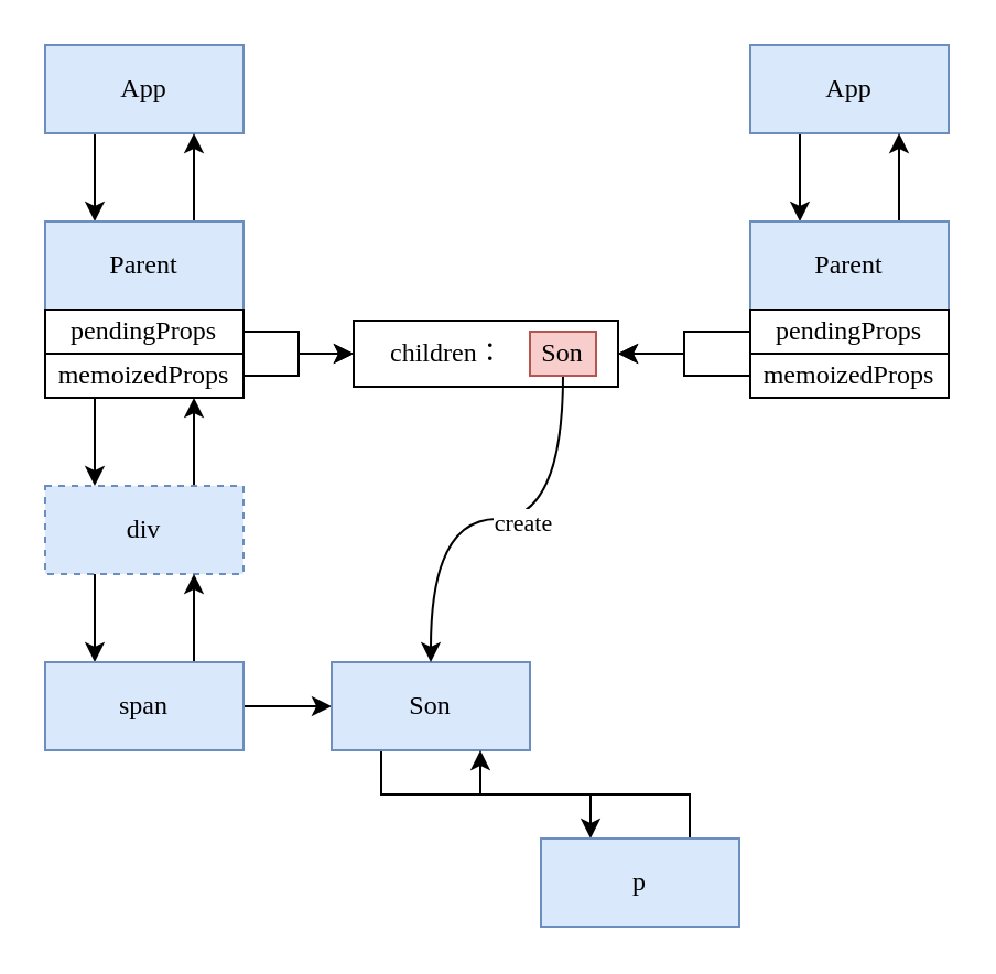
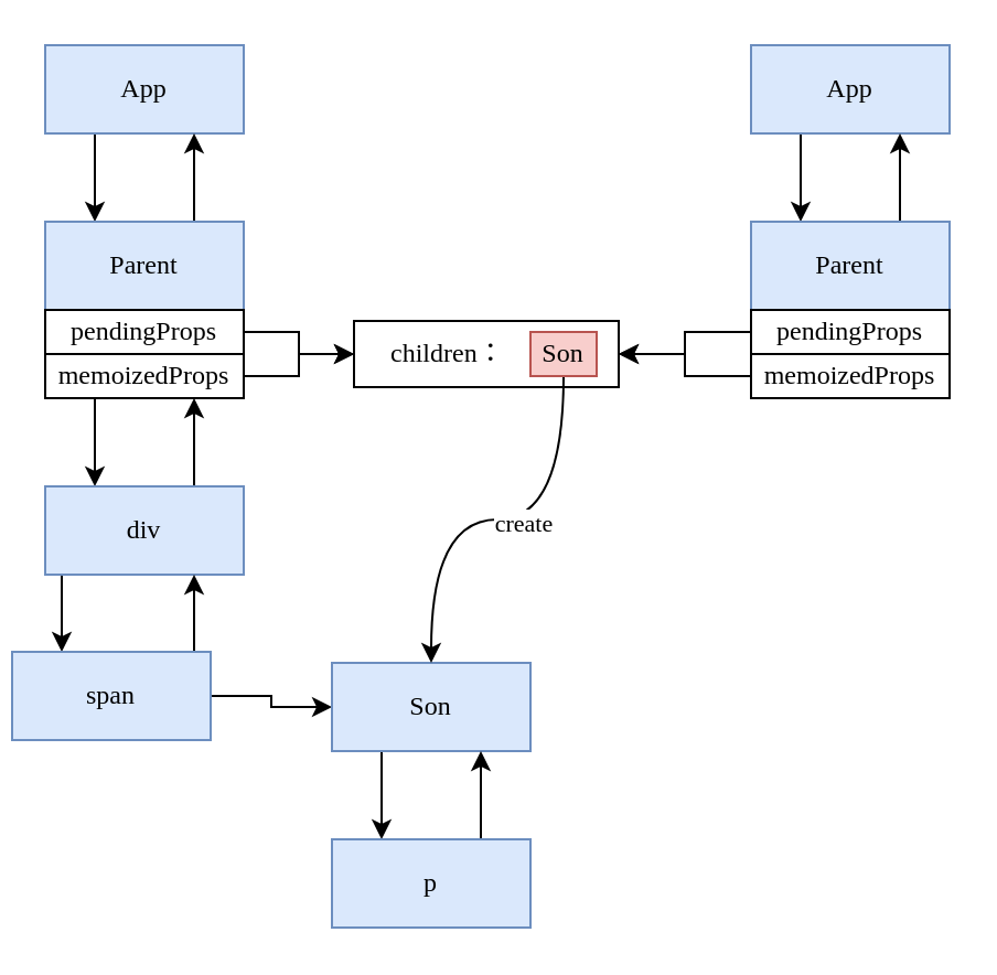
- <mxCell id="13" value="div" style="rounded=0;whiteSpace=wrap;html=1;fillColor=#dae8fc;strokeColor=#6c8ebf;fontFamily=Comic Sans MS;dashed=1;" parent="1" vertex="1"><mxGeometry x="20" y="220" width="90" height="40" as="geometry" /></mxCell>
+ <mxCell id="13" value="div" style="rounded=0;whiteSpace=wrap;html=1;fillColor=#dae8fc;strokeColor=#6c8ebf;fontFamily=Comic Sans MS;" parent="1" vertex="1"><mxGeometry x="20" y="220" width="90" height="40" as="geometry" /></mxCell>
- <mxCell id="16" value="span" style="rounded=0;whiteSpace=wrap;html=1;fillColor=#dae8fc;strokeColor=#6c8ebf;fontFamily=Comic Sans MS;" parent="1" vertex="1"><mxGeometry x="20" y="300" width="90" height="40" as="geometry" /></mxCell>
+ <mxCell id="16" value="span" style="rounded=0;whiteSpace=wrap;html=1;fillColor=#dae8fc;strokeColor=#6c8ebf;fontFamily=Comic Sans MS;" parent="1" vertex="1"><mxGeometry x="5" y="295" width="90" height="40" as="geometry" /></mxCell>
- <mxCell id="20" value="p" style="rounded=0;whiteSpace=wrap;html=1;fillColor=#dae8fc;strokeColor=#6c8ebf;fontFamily=Comic Sans MS;" parent="1" vertex="1"><mxGeometry x="245" y="380" width="90" height="40" as="geometry" /></mxCell>
+ <mxCell id="20" value="p" style="rounded=0;whiteSpace=wrap;html=1;fillColor=#dae8fc;strokeColor=#6c8ebf;fontFamily=Comic Sans MS;" parent="1" vertex="1"><mxGeometry x="150" y="380" width="90" height="40" as="geometry" /></mxCell>
